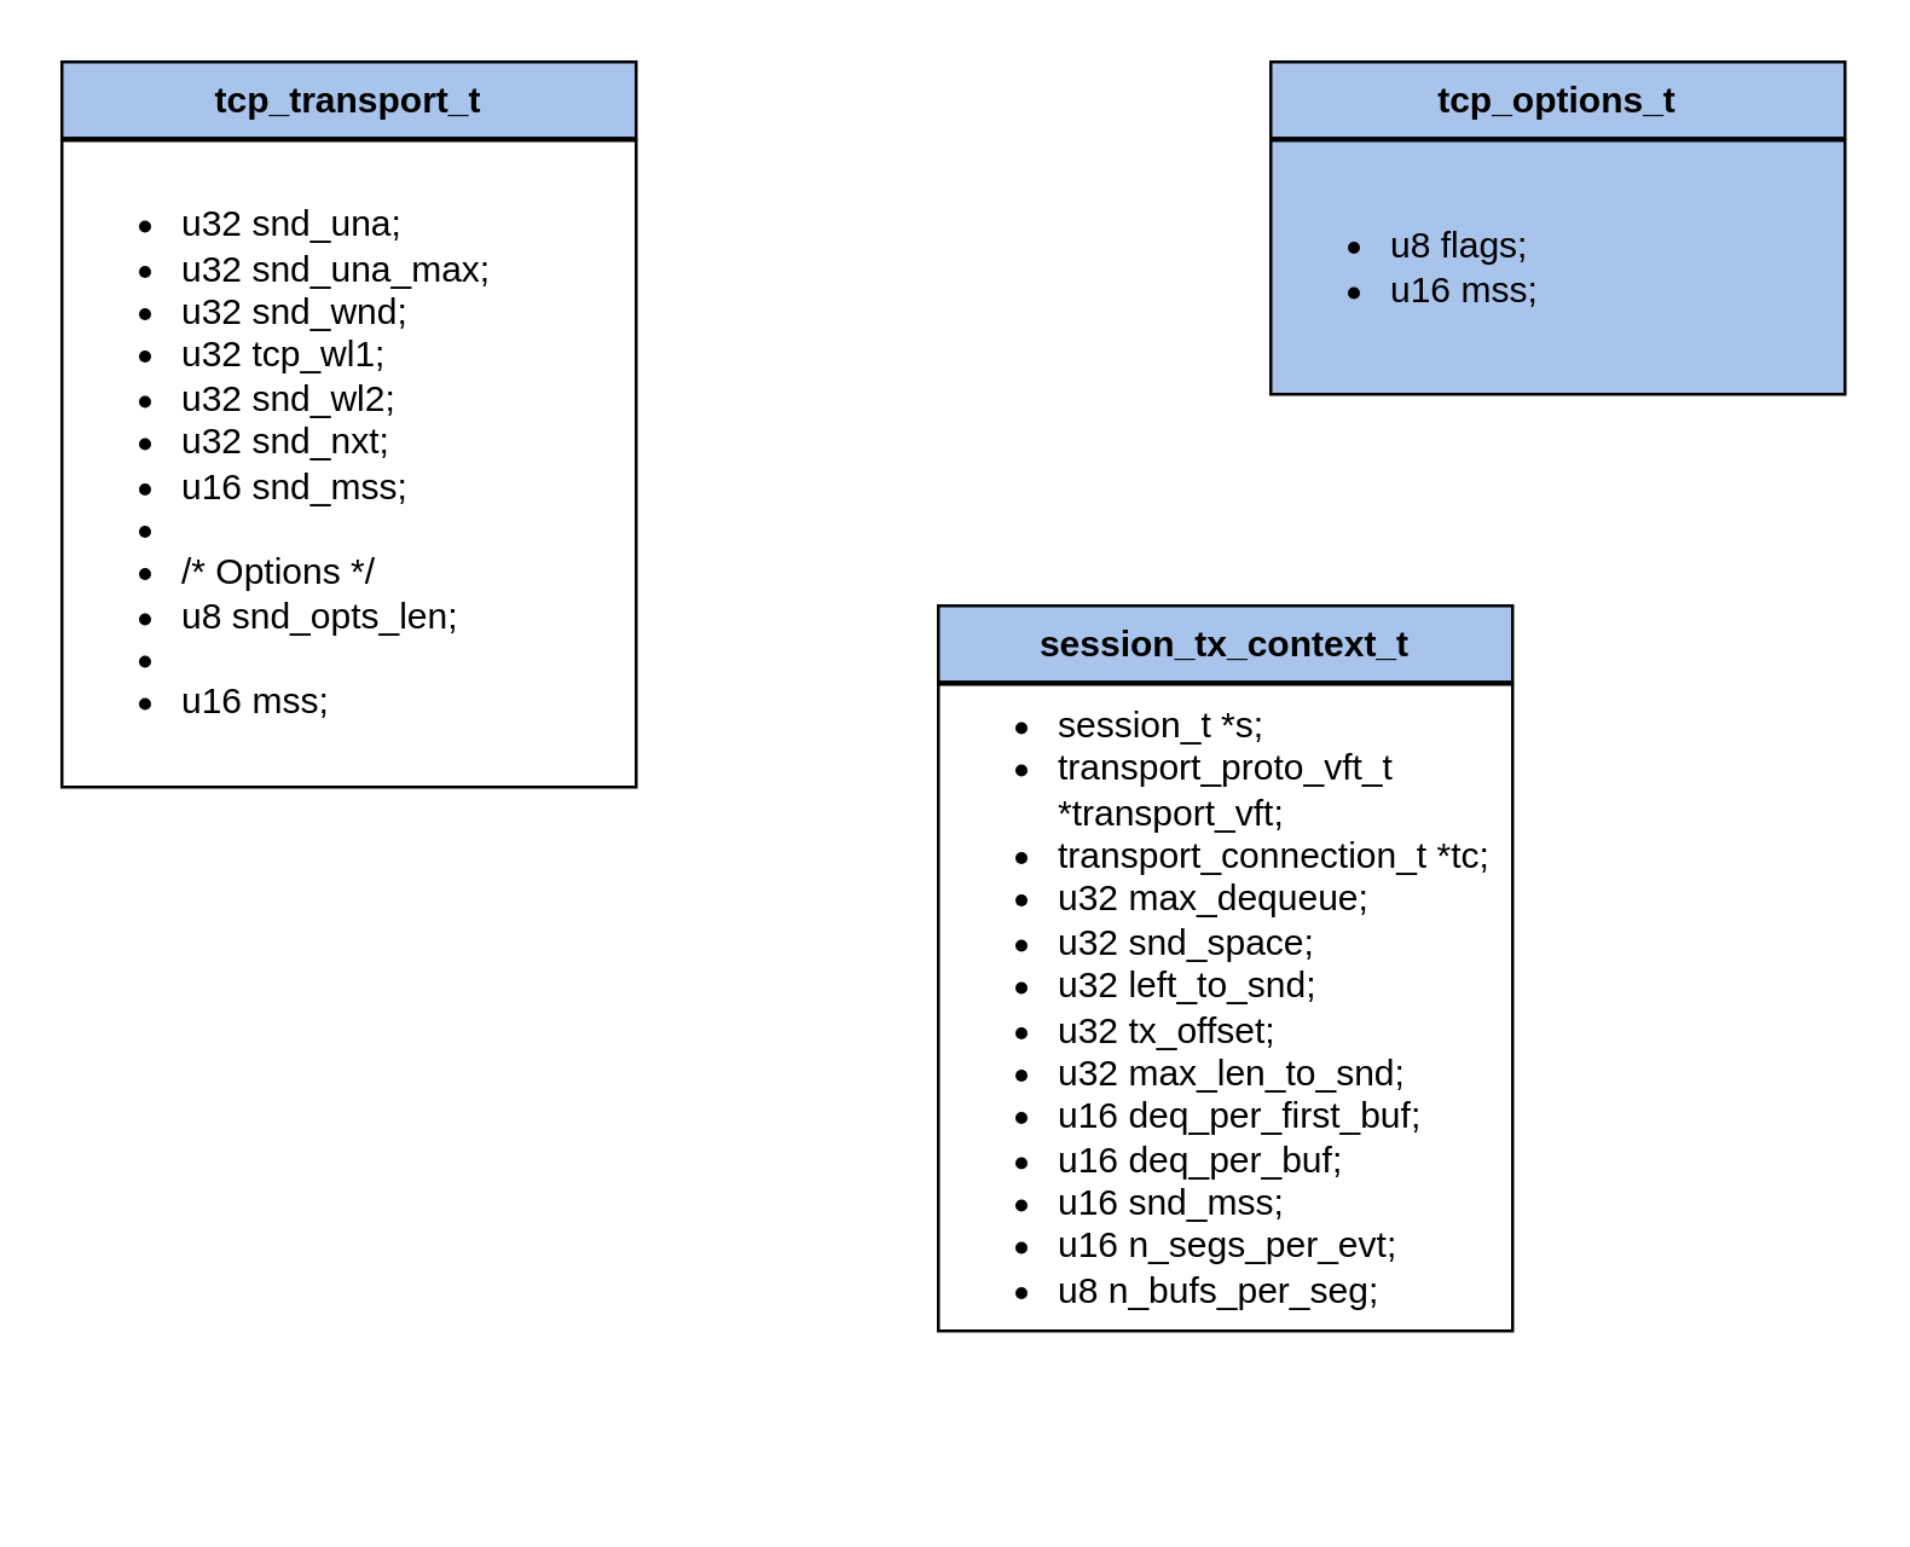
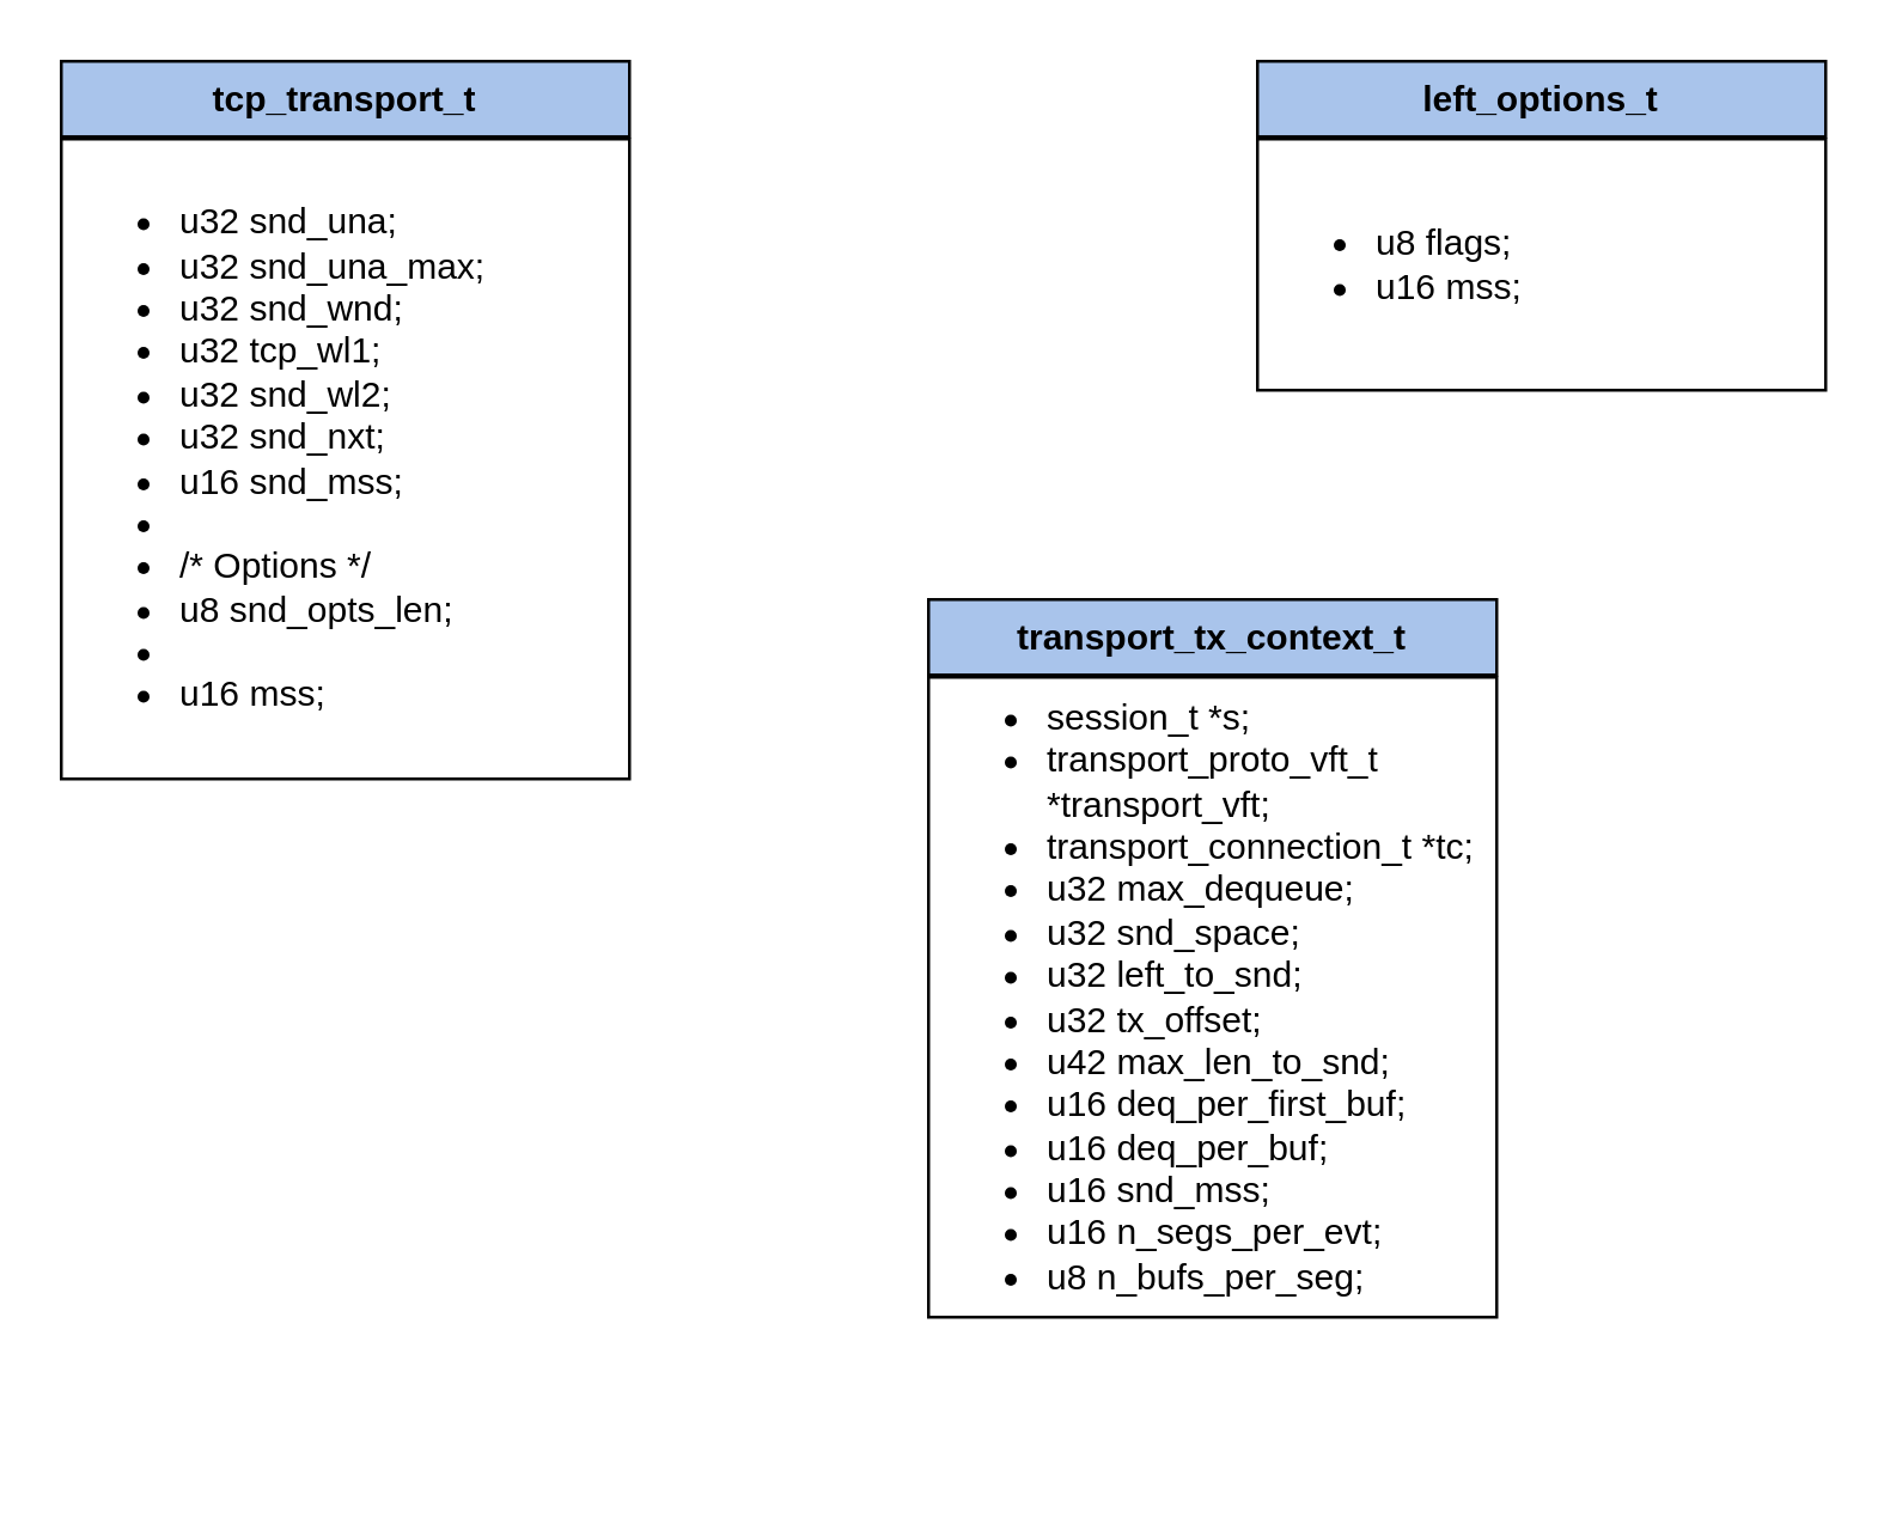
- <mxCell id="7" value="&lt;div style=&quot;text-align: left&quot;&gt;&lt;b&gt;tcp_options_t&lt;/b&gt;&lt;br&gt;&lt;/div&gt;" style="rounded=0;whiteSpace=wrap;html=1;labelBackgroundColor=none;fillColor=#A9C4EB;" vertex="1" parent="5"><mxGeometry width="190" height="25.227" as="geometry" /></mxCell>
+ <mxCell id="7" value="&lt;div style=&quot;text-align: left&quot;&gt;&lt;b&gt;left_options_t&lt;/b&gt;&lt;br&gt;&lt;/div&gt;" style="rounded=0;whiteSpace=wrap;html=1;labelBackgroundColor=none;fillColor=#A9C4EB;" vertex="1" parent="5"><mxGeometry width="190" height="25.227" as="geometry" /></mxCell>
- <mxCell id="6" value="&lt;ul&gt;&lt;li&gt;u8 flags;&lt;br&gt;&lt;/li&gt;&lt;li&gt;u16 mss;&lt;/li&gt;&lt;/ul&gt;" style="rounded=0;whiteSpace=wrap;html=1;spacingTop=0;spacing=0;verticalAlign=middle;align=left;fillColor=#a9c4eb;" vertex="1" parent="5"><mxGeometry y="26" width="190" height="84" as="geometry" /></mxCell>
+ <mxCell id="6" value="&lt;ul&gt;&lt;li&gt;u8 flags;&lt;br&gt;&lt;/li&gt;&lt;li&gt;u16 mss;&lt;/li&gt;&lt;/ul&gt;" style="rounded=0;whiteSpace=wrap;html=1;spacingTop=0;spacing=0;verticalAlign=middle;align=left;" vertex="1" parent="5"><mxGeometry y="26" width="190" height="84" as="geometry" /></mxCell>
- <mxCell id="10" value="&lt;div style=&quot;text-align: left&quot;&gt;&lt;b&gt;session_tx_context_t&lt;/b&gt;&lt;br&gt;&lt;/div&gt;" style="rounded=0;whiteSpace=wrap;html=1;labelBackgroundColor=none;fillColor=#A9C4EB;" vertex="1" parent="8"><mxGeometry width="190" height="25.227" as="geometry" /></mxCell>
+ <mxCell id="10" value="&lt;div style=&quot;text-align: left&quot;&gt;&lt;b&gt;transport_tx_context_t&lt;/b&gt;&lt;br&gt;&lt;/div&gt;" style="rounded=0;whiteSpace=wrap;html=1;labelBackgroundColor=none;fillColor=#A9C4EB;" vertex="1" parent="8"><mxGeometry width="190" height="25.227" as="geometry" /></mxCell>
- <mxCell id="9" value="&lt;ul&gt;&lt;li&gt;session_t *s;&lt;br&gt;&lt;/li&gt;&lt;li&gt;transport_proto_vft_t *transport_vft;&lt;/li&gt;&lt;li&gt;transport_connection_t *tc;&lt;br&gt;&lt;/li&gt;&lt;li&gt;u32 max_dequeue;&lt;br&gt;&lt;/li&gt;&lt;li&gt;u32 snd_space;&lt;br&gt;&lt;/li&gt;&lt;li&gt;u32 left_to_snd;&lt;br&gt;&lt;/li&gt;&lt;li&gt;u32 tx_offset;&lt;br&gt;&lt;/li&gt;&lt;li&gt;u32 max_len_to_snd;&lt;br&gt;&lt;/li&gt;&lt;li&gt;u16 deq_per_first_buf;&lt;br&gt;&lt;/li&gt;&lt;li&gt;u16 deq_per_buf;&lt;br&gt;&lt;/li&gt;&lt;li&gt;u16 snd_mss;&lt;br&gt;&lt;/li&gt;&lt;li&gt;u16 n_segs_per_evt;&lt;br&gt;&lt;/li&gt;&lt;li&gt;u8 n_bufs_per_seg;&lt;br&gt;&lt;/li&gt;&lt;/ul&gt;" style="rounded=0;whiteSpace=wrap;html=1;spacingTop=0;spacing=0;verticalAlign=middle;align=left;" vertex="1" parent="8"><mxGeometry y="26" width="190" height="214" as="geometry" /></mxCell>
+ <mxCell id="9" value="&lt;ul&gt;&lt;li&gt;session_t *s;&lt;br&gt;&lt;/li&gt;&lt;li&gt;transport_proto_vft_t *transport_vft;&lt;/li&gt;&lt;li&gt;transport_connection_t *tc;&lt;br&gt;&lt;/li&gt;&lt;li&gt;u32 max_dequeue;&lt;br&gt;&lt;/li&gt;&lt;li&gt;u32 snd_space;&lt;br&gt;&lt;/li&gt;&lt;li&gt;u32 left_to_snd;&lt;br&gt;&lt;/li&gt;&lt;li&gt;u32 tx_offset;&lt;br&gt;&lt;/li&gt;&lt;li&gt;u42 max_len_to_snd;&lt;br&gt;&lt;/li&gt;&lt;li&gt;u16 deq_per_first_buf;&lt;br&gt;&lt;/li&gt;&lt;li&gt;u16 deq_per_buf;&lt;br&gt;&lt;/li&gt;&lt;li&gt;u16 snd_mss;&lt;br&gt;&lt;/li&gt;&lt;li&gt;u16 n_segs_per_evt;&lt;br&gt;&lt;/li&gt;&lt;li&gt;u8 n_bufs_per_seg;&lt;br&gt;&lt;/li&gt;&lt;/ul&gt;" style="rounded=0;whiteSpace=wrap;html=1;spacingTop=0;spacing=0;verticalAlign=middle;align=left;" vertex="1" parent="8"><mxGeometry y="26" width="190" height="214" as="geometry" /></mxCell>
